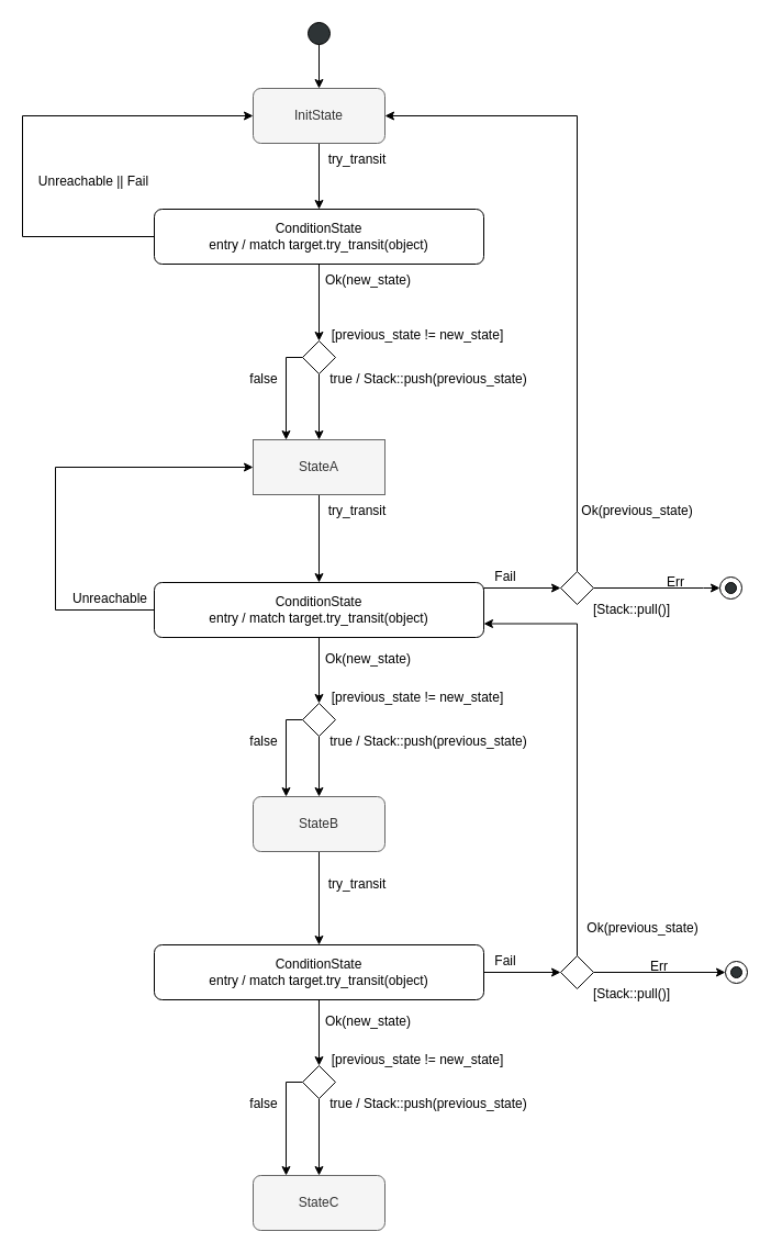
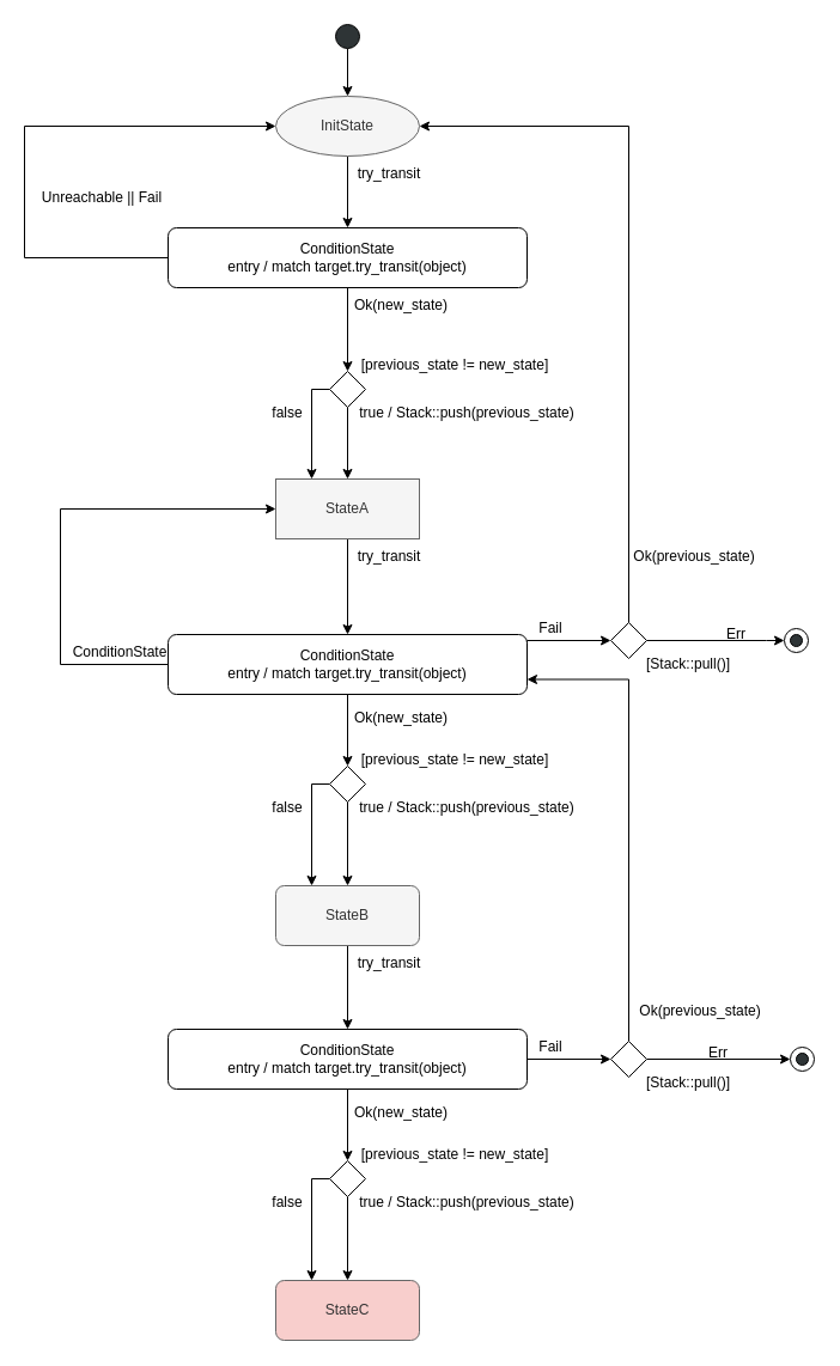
- <mxCell id="5" value="InitState" style="rounded=1;whiteSpace=wrap;html=1;absoluteArcSize=1;arcSize=14;strokeWidth=1;fillColor=#f5f5f5;fontColor=#333333;strokeColor=#666666;" vertex="1" parent="1"><mxGeometry x="230" y="80" width="120" height="50" as="geometry" /></mxCell>
+ <mxCell id="5" value="InitState" style="ellipse;whiteSpace=wrap;html=1;absoluteArcSize=1;arcSize=14;strokeWidth=1;fillColor=#f5f5f5;fontColor=#333333;strokeColor=#666666;" vertex="1" parent="1"><mxGeometry x="230" y="80" width="120" height="50" as="geometry" /></mxCell>
- <mxCell id="33" value="Unreachable" style="text;html=1;strokeColor=none;fillColor=none;align=center;verticalAlign=middle;whiteSpace=wrap;rounded=0;" vertex="1" parent="1"><mxGeometry x="40" y="530" width="120" height="30" as="geometry" /></mxCell>
+ <mxCell id="33" value="ConditionState" style="text;html=1;strokeColor=none;fillColor=none;align=center;verticalAlign=middle;whiteSpace=wrap;rounded=0;" vertex="1" parent="1"><mxGeometry x="40" y="530" width="120" height="30" as="geometry" /></mxCell>
- <mxCell id="9" value="StateB" style="rounded=1;whiteSpace=wrap;html=1;absoluteArcSize=1;arcSize=14;strokeWidth=1;fillColor=#f5f5f5;fontColor=#333333;strokeColor=#666666;" vertex="1" parent="1"><mxGeometry x="230" y="725" width="120" height="50" as="geometry" /></mxCell>
+ <mxCell id="9" value="StateB" style="rounded=1;whiteSpace=wrap;html=1;absoluteArcSize=1;arcSize=14;strokeWidth=1;fillColor=#f5f5f5;fontColor=#333333;strokeColor=#666666;" vertex="1" parent="1"><mxGeometry x="230" y="740" width="120" height="50" as="geometry" /></mxCell>
- <mxCell id="44" value="StateC" style="rounded=1;whiteSpace=wrap;html=1;absoluteArcSize=1;arcSize=14;strokeWidth=1;fillColor=#f5f5f5;fontColor=#333333;strokeColor=#666666;" vertex="1" parent="1"><mxGeometry x="230" y="1070" width="120" height="50" as="geometry" /></mxCell>
+ <mxCell id="44" value="StateC" style="rounded=1;whiteSpace=wrap;html=1;absoluteArcSize=1;arcSize=14;strokeWidth=1;fillColor=#f8cecc;fontColor=#333333;strokeColor=#666666;" vertex="1" parent="1"><mxGeometry x="230" y="1070" width="120" height="50" as="geometry" /></mxCell>
